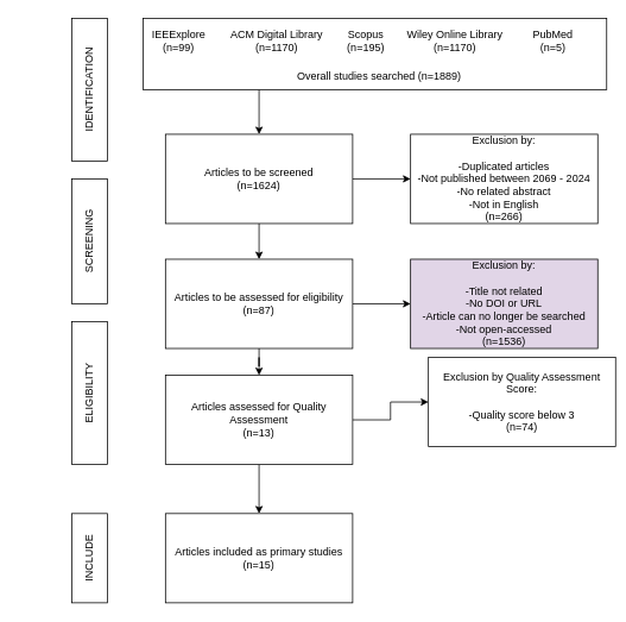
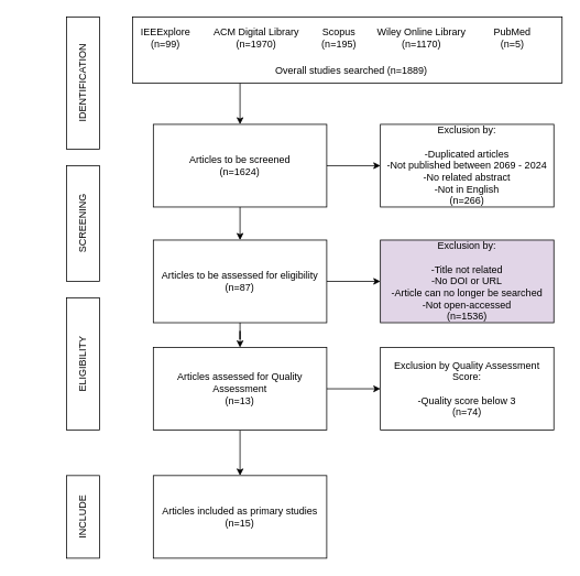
- <mxCell id="10" value="ACM Digital Library&lt;div&gt;(n=1170)&lt;/div&gt;" style="text;strokeColor=none;align=center;fillColor=none;html=1;verticalAlign=middle;whiteSpace=wrap;rounded=0;" vertex="1" parent="1"><mxGeometry x="250" y="30" width="120" height="30" as="geometry" /></mxCell>
+ <mxCell id="10" value="ACM Digital Library&lt;div&gt;(n=1970)&lt;/div&gt;" style="text;strokeColor=none;align=center;fillColor=none;html=1;verticalAlign=middle;whiteSpace=wrap;rounded=0;" vertex="1" parent="1"><mxGeometry x="250" y="30" width="120" height="30" as="geometry" /></mxCell>
- <mxCell id="25" value="&lt;div style=&quot;&quot;&gt;Exclusion by Quality Assessment Score:&lt;/div&gt;&lt;div style=&quot;&quot;&gt;&lt;br&gt;&lt;/div&gt;&lt;div style=&quot;&quot;&gt;-Quality score below 3&lt;/div&gt;&lt;div style=&quot;&quot;&gt;(n=74)&lt;/div&gt;" style="rounded=0;whiteSpace=wrap;html=1;align=center;" vertex="1" parent="1"><mxGeometry x="480" y="400" width="210" height="100" as="geometry" /></mxCell>
+ <mxCell id="25" value="&lt;div style=&quot;&quot;&gt;Exclusion by Quality Assessment Score:&lt;/div&gt;&lt;div style=&quot;&quot;&gt;&lt;br&gt;&lt;/div&gt;&lt;div style=&quot;&quot;&gt;-Quality score below 3&lt;/div&gt;&lt;div style=&quot;&quot;&gt;(n=74)&lt;/div&gt;" style="rounded=0;whiteSpace=wrap;html=1;align=center;" vertex="1" parent="1"><mxGeometry x="460" y="420" width="210" height="100" as="geometry" /></mxCell>
